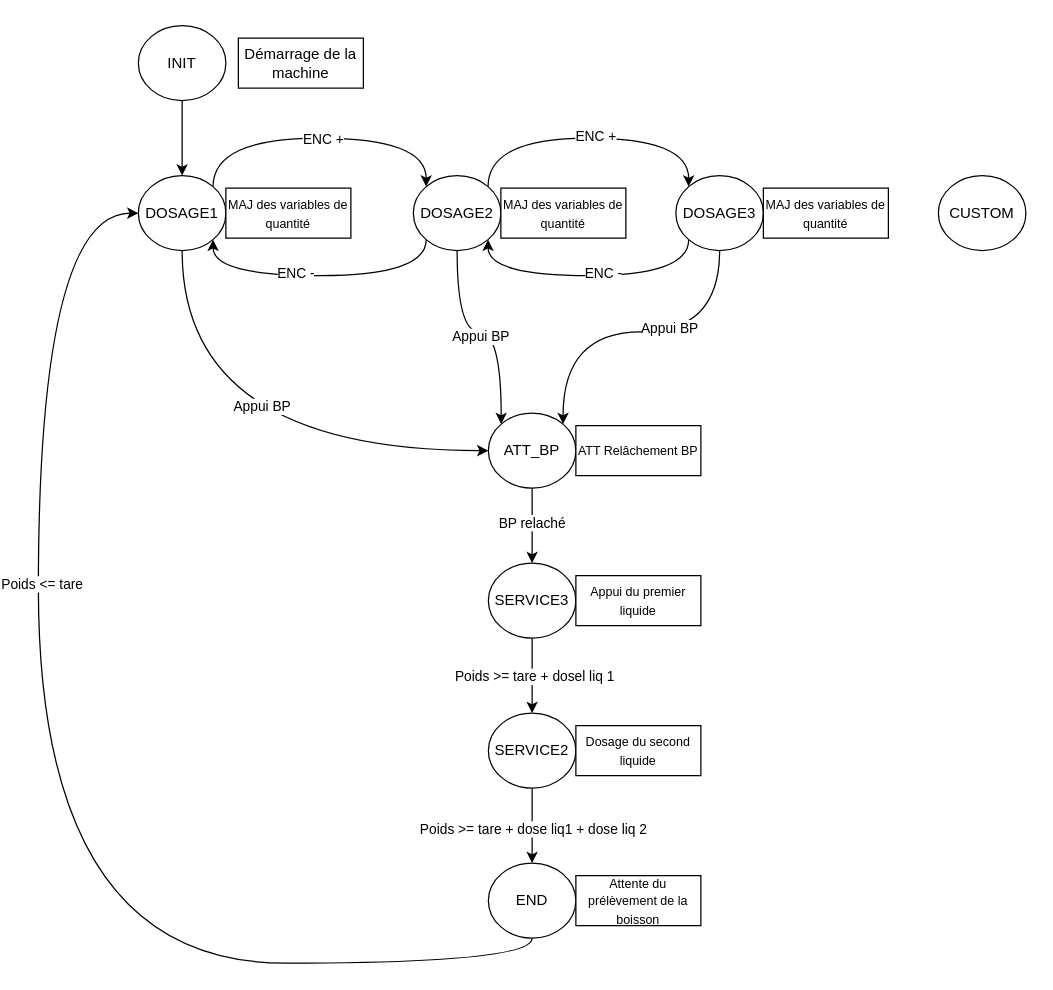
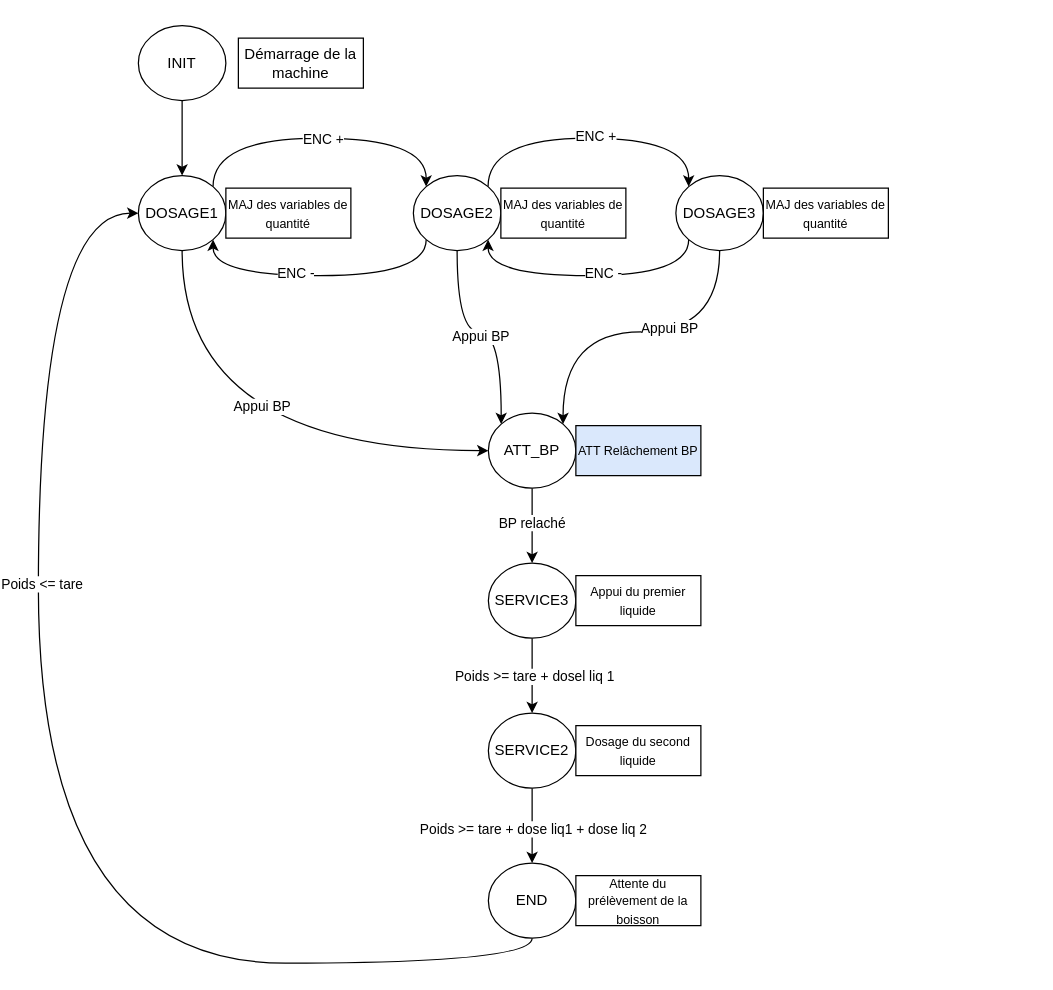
- <mxCell id="4" value="CUSTOM" style="ellipse;whiteSpace=wrap;html=1;" vertex="1" parent="1"><mxGeometry x="740" y="140" width="70" height="60" as="geometry" /></mxCell>
- <mxCell id="38" value="&lt;font style=&quot;font-size: 10px;&quot;&gt;ATT Relâchement BP&lt;/font&gt;" style="rounded=0;whiteSpace=wrap;html=1;" vertex="1" parent="1"><mxGeometry x="450" y="340" width="100" height="40" as="geometry" /></mxCell>
+ <mxCell id="38" value="&lt;font style=&quot;font-size: 10px;&quot;&gt;ATT Relâchement BP&lt;/font&gt;" style="rounded=0;whiteSpace=wrap;html=1;fillColor=#dae8fc;" vertex="1" parent="1"><mxGeometry x="450" y="340" width="100" height="40" as="geometry" /></mxCell>
